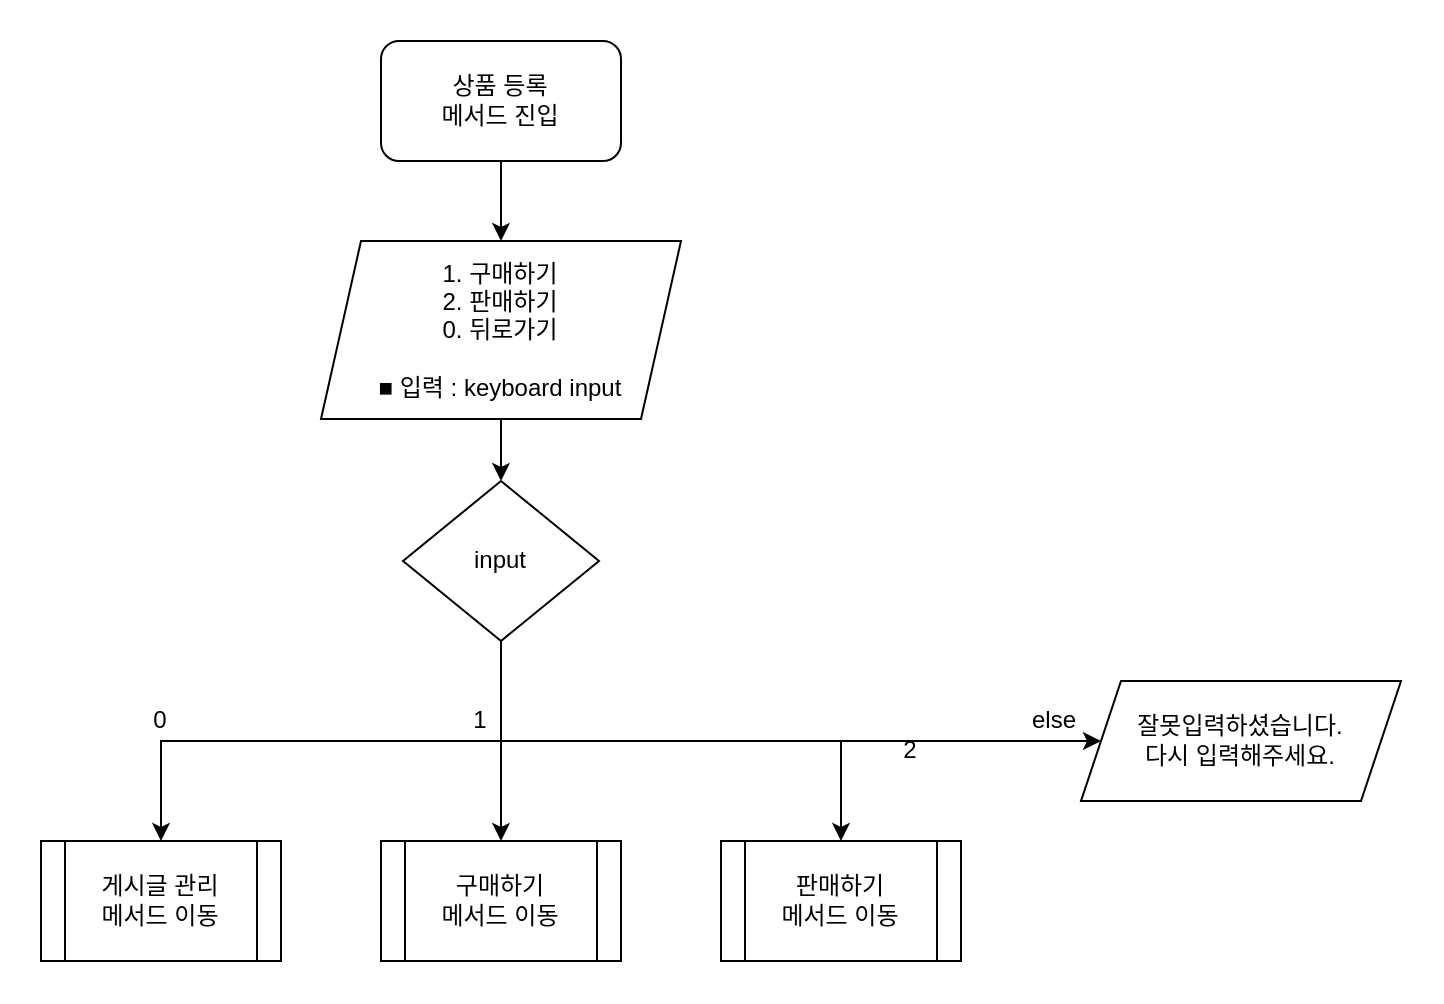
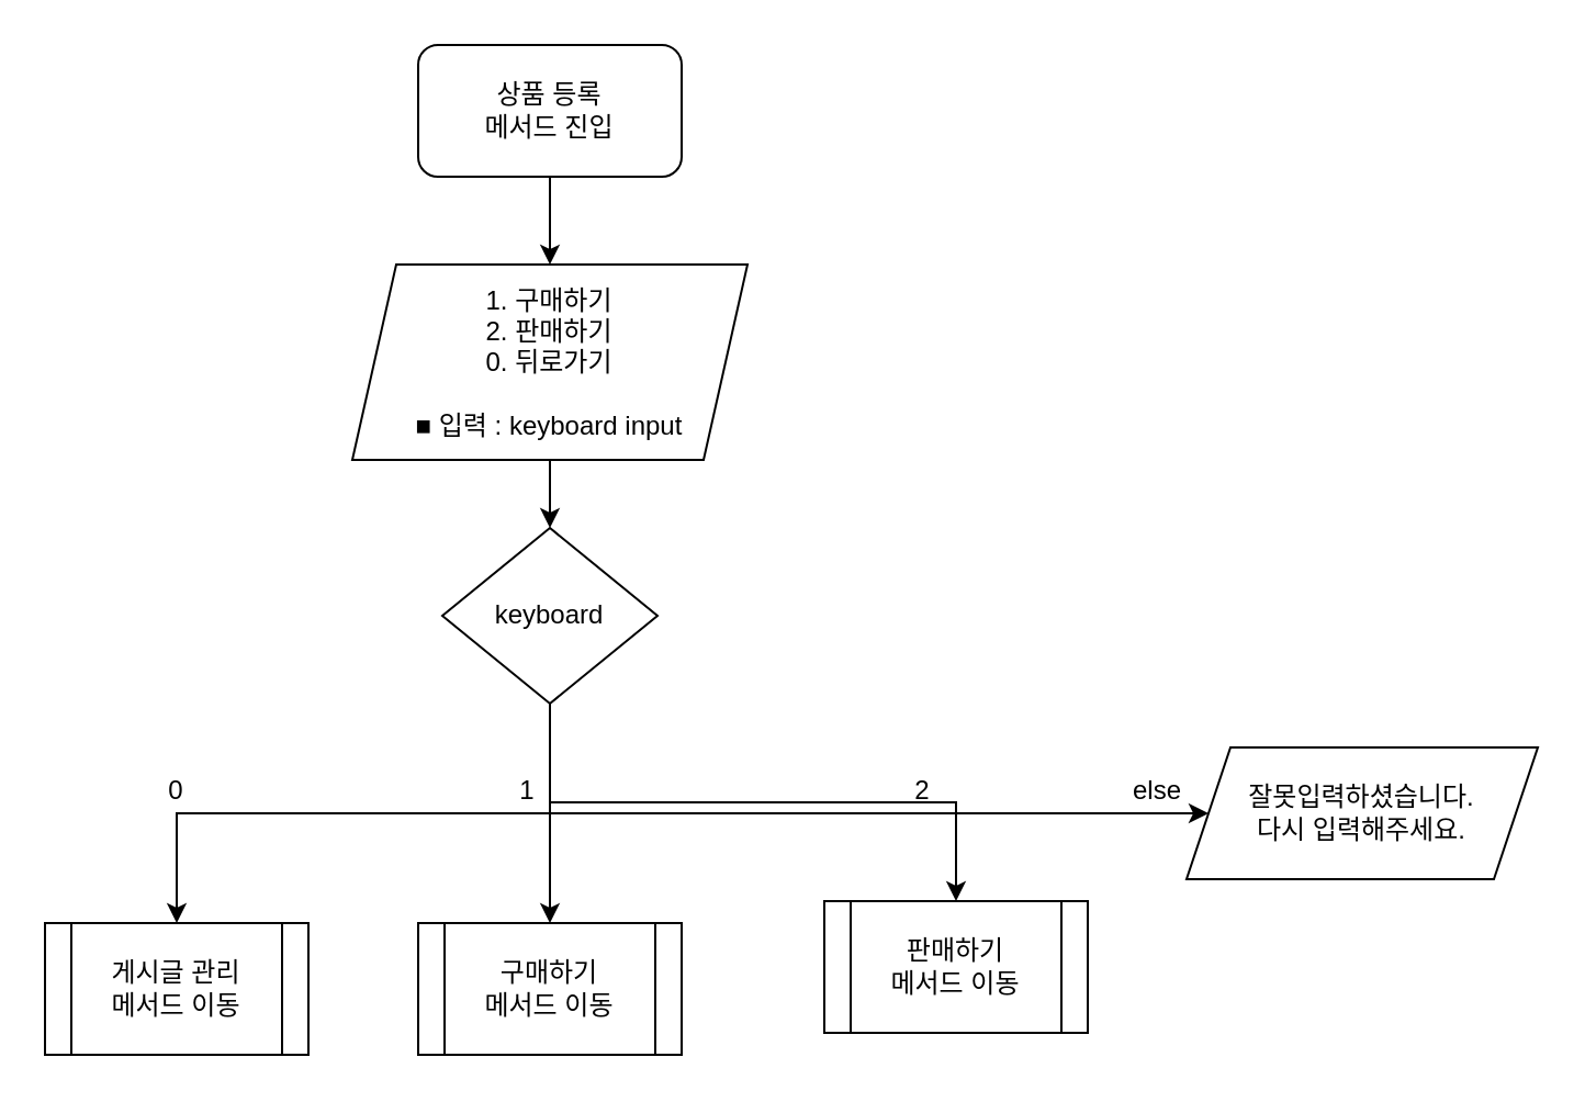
- <mxCell id="14" value="input" style="rhombus;whiteSpace=wrap;html=1;" vertex="1" parent="1"><mxGeometry x="201" y="240" width="98" height="80" as="geometry" /></mxCell>
+ <mxCell id="14" value="keyboard" style="rhombus;whiteSpace=wrap;html=1;" vertex="1" parent="1"><mxGeometry x="201" y="240" width="98" height="80" as="geometry" /></mxCell>
- <mxCell id="17" value="2" style="text;html=1;strokeColor=none;fillColor=none;align=center;verticalAlign=middle;whiteSpace=wrap;rounded=0;" vertex="1" parent="1"><mxGeometry x="435" y="365" width="40" height="20" as="geometry" /></mxCell>
+ <mxCell id="17" value="2" style="text;html=1;strokeColor=none;fillColor=none;align=center;verticalAlign=middle;whiteSpace=wrap;rounded=0;" vertex="1" parent="1"><mxGeometry x="400" y="350" width="40" height="20" as="geometry" /></mxCell>
- <mxCell id="7" value="판매하기&lt;br&gt;메서드 이동" style="shape=process;whiteSpace=wrap;html=1;backgroundOutline=1;rounded=1;arcSize=0;" parent="1" vertex="1"><mxGeometry x="360" y="420" width="120" height="60" as="geometry" /></mxCell>
+ <mxCell id="7" value="판매하기&lt;br&gt;메서드 이동" style="shape=process;whiteSpace=wrap;html=1;backgroundOutline=1;rounded=1;arcSize=0;" parent="1" vertex="1"><mxGeometry x="375" y="410" width="120" height="60" as="geometry" /></mxCell>
